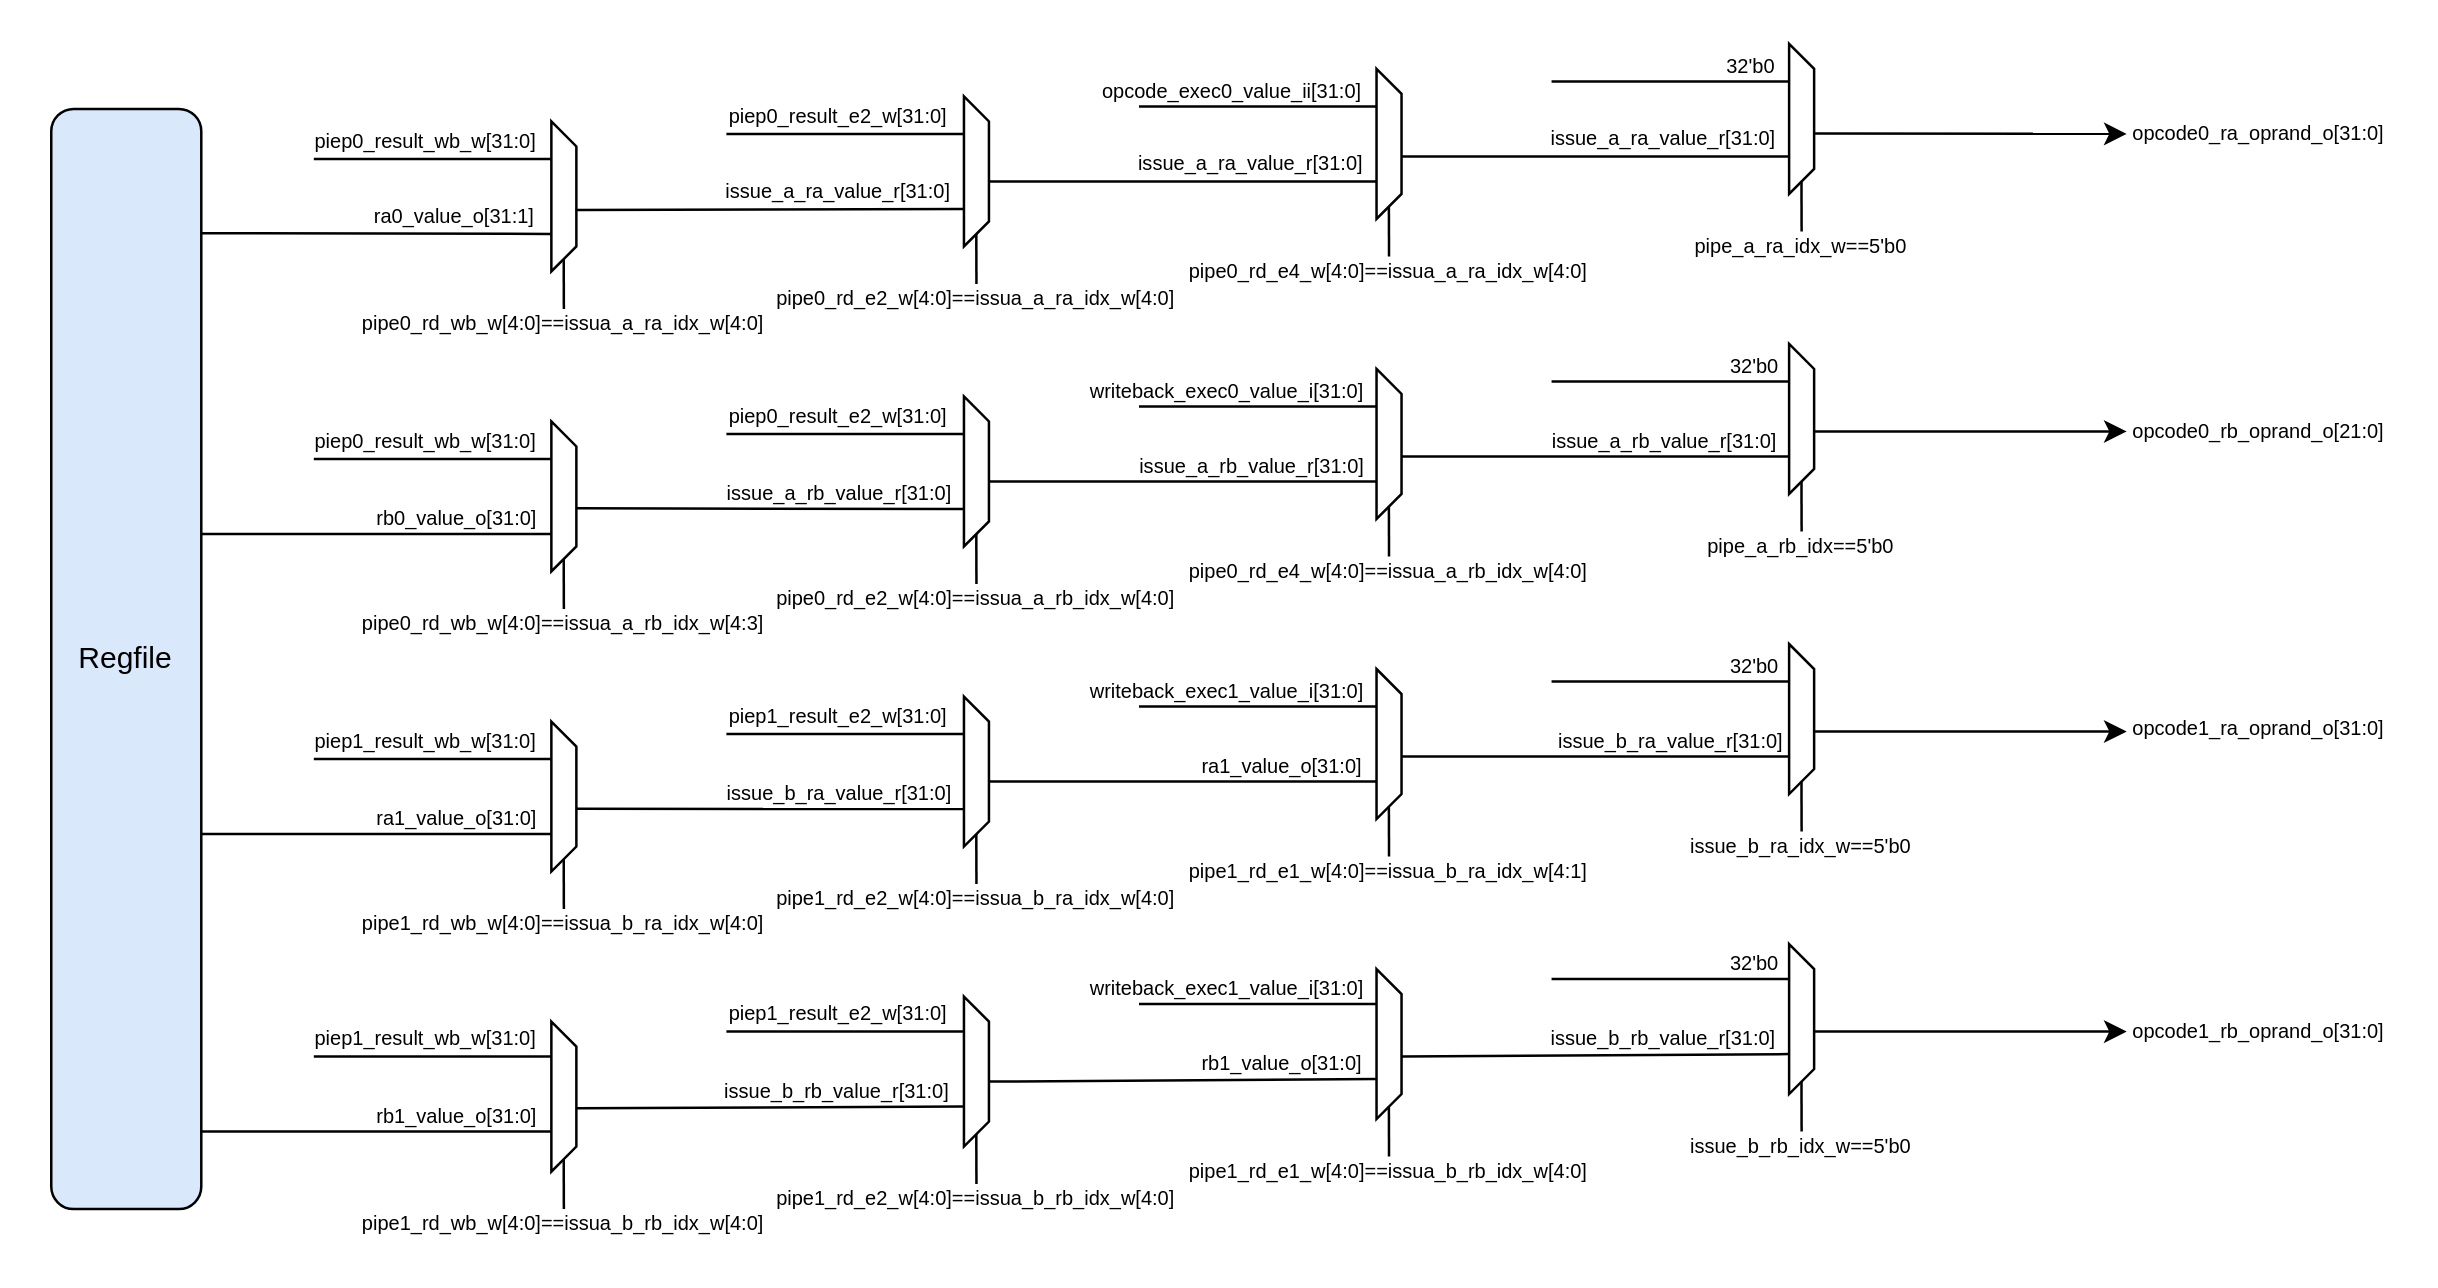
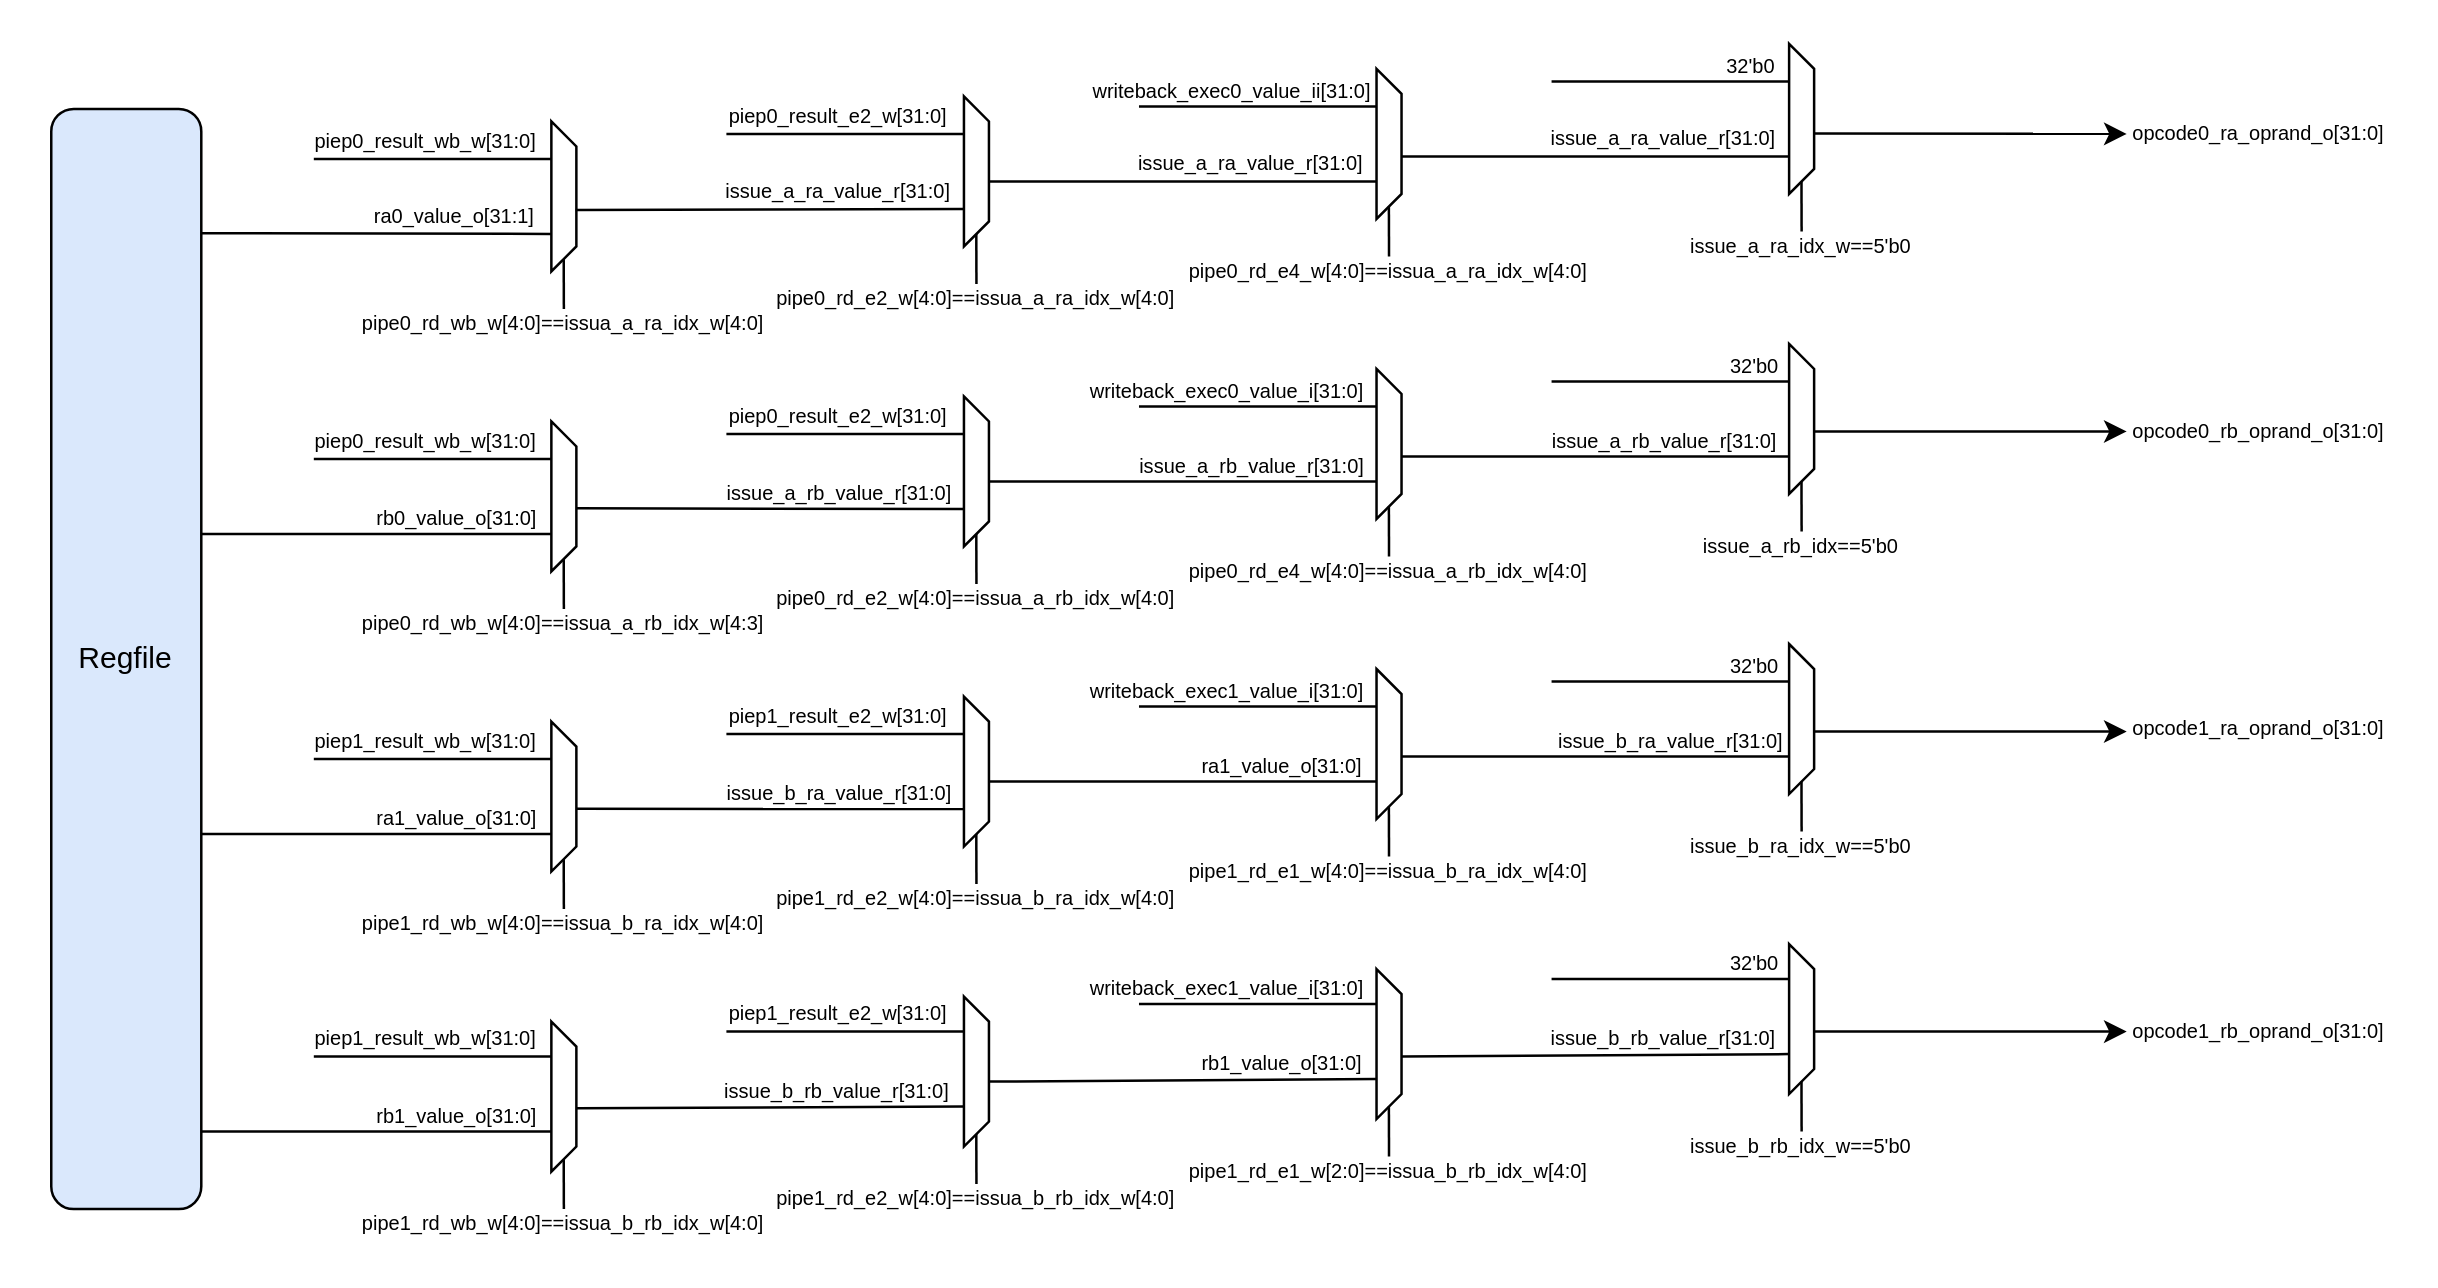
- <mxCell id="64" value="&lt;font style=&quot;font-size: 8px;&quot;&gt;opcode_exec0_value_ii[31:0]&lt;/font&gt;" style="text;strokeColor=none;align=center;fillColor=none;html=1;verticalAlign=middle;whiteSpace=wrap;rounded=0;" vertex="1" parent="1"><mxGeometry x="440" y="30" width="105" height="10" as="geometry" /></mxCell>
+ <mxCell id="64" value="&lt;font style=&quot;font-size: 8px;&quot;&gt;writeback_exec0_value_ii[31:0]&lt;/font&gt;" style="text;strokeColor=none;align=center;fillColor=none;html=1;verticalAlign=middle;whiteSpace=wrap;rounded=0;" vertex="1" parent="1"><mxGeometry x="440" y="30" width="105" height="10" as="geometry" /></mxCell>
- <mxCell id="108" value="&lt;font style=&quot;font-size: 8px;&quot;&gt;pipe_a_ra_idx_w==5'b0&lt;/font&gt;" style="text;strokeColor=none;align=center;fillColor=none;html=1;verticalAlign=middle;whiteSpace=wrap;rounded=0;" vertex="1" parent="1"><mxGeometry x="640" y="92" width="160" height="10" as="geometry" /></mxCell>
+ <mxCell id="108" value="&lt;font style=&quot;font-size: 8px;&quot;&gt;issue_a_ra_idx_w==5'b0&lt;/font&gt;" style="text;strokeColor=none;align=center;fillColor=none;html=1;verticalAlign=middle;whiteSpace=wrap;rounded=0;" vertex="1" parent="1"><mxGeometry x="640" y="92" width="160" height="10" as="geometry" /></mxCell>
- <mxCell id="120" value="&lt;font style=&quot;font-size: 8px;&quot;&gt;opcode0_rb_oprand_o[21:0]&lt;/font&gt;" style="text;strokeColor=none;align=center;fillColor=none;html=1;verticalAlign=middle;whiteSpace=wrap;rounded=0;" vertex="1" parent="1"><mxGeometry x="853" y="166" width="100" height="10" as="geometry" /></mxCell>
+ <mxCell id="120" value="&lt;font style=&quot;font-size: 8px;&quot;&gt;opcode0_rb_oprand_o[31:0]&lt;/font&gt;" style="text;strokeColor=none;align=center;fillColor=none;html=1;verticalAlign=middle;whiteSpace=wrap;rounded=0;" vertex="1" parent="1"><mxGeometry x="853" y="166" width="100" height="10" as="geometry" /></mxCell>
- <mxCell id="110" value="&lt;font style=&quot;font-size: 8px;&quot;&gt;pipe_a_rb_idx==5'b0&lt;/font&gt;" style="text;strokeColor=none;align=center;fillColor=none;html=1;verticalAlign=middle;whiteSpace=wrap;rounded=0;" vertex="1" parent="1"><mxGeometry x="640" y="212" width="160" height="10" as="geometry" /></mxCell>
+ <mxCell id="110" value="&lt;font style=&quot;font-size: 8px;&quot;&gt;issue_a_rb_idx==5'b0&lt;/font&gt;" style="text;strokeColor=none;align=center;fillColor=none;html=1;verticalAlign=middle;whiteSpace=wrap;rounded=0;" vertex="1" parent="1"><mxGeometry x="640" y="212" width="160" height="10" as="geometry" /></mxCell>
- <mxCell id="84" value="&lt;font style=&quot;font-size: 8px;&quot;&gt;pipe1_rd_e1_w[4:0]==issua_b_ra_idx_w[4:1]&lt;/font&gt;" style="text;strokeColor=none;align=center;fillColor=none;html=1;verticalAlign=middle;whiteSpace=wrap;rounded=0;" vertex="1" parent="1"><mxGeometry x="475" y="342" width="160" height="10" as="geometry" /></mxCell>
+ <mxCell id="84" value="&lt;font style=&quot;font-size: 8px;&quot;&gt;pipe1_rd_e1_w[4:0]==issua_b_ra_idx_w[4:0]&lt;/font&gt;" style="text;strokeColor=none;align=center;fillColor=none;html=1;verticalAlign=middle;whiteSpace=wrap;rounded=0;" vertex="1" parent="1"><mxGeometry x="475" y="342" width="160" height="10" as="geometry" /></mxCell>
- <mxCell id="86" value="&lt;font style=&quot;font-size: 8px;&quot;&gt;pipe1_rd_e1_w[4:0]==issua_b_rb_idx_w[4:0]&lt;/font&gt;" style="text;strokeColor=none;align=center;fillColor=none;html=1;verticalAlign=middle;whiteSpace=wrap;rounded=0;" vertex="1" parent="1"><mxGeometry x="475" y="462" width="160" height="10" as="geometry" /></mxCell>
+ <mxCell id="86" value="&lt;font style=&quot;font-size: 8px;&quot;&gt;pipe1_rd_e1_w[2:0]==issua_b_rb_idx_w[4:0]&lt;/font&gt;" style="text;strokeColor=none;align=center;fillColor=none;html=1;verticalAlign=middle;whiteSpace=wrap;rounded=0;" vertex="1" parent="1"><mxGeometry x="475" y="462" width="160" height="10" as="geometry" /></mxCell>
